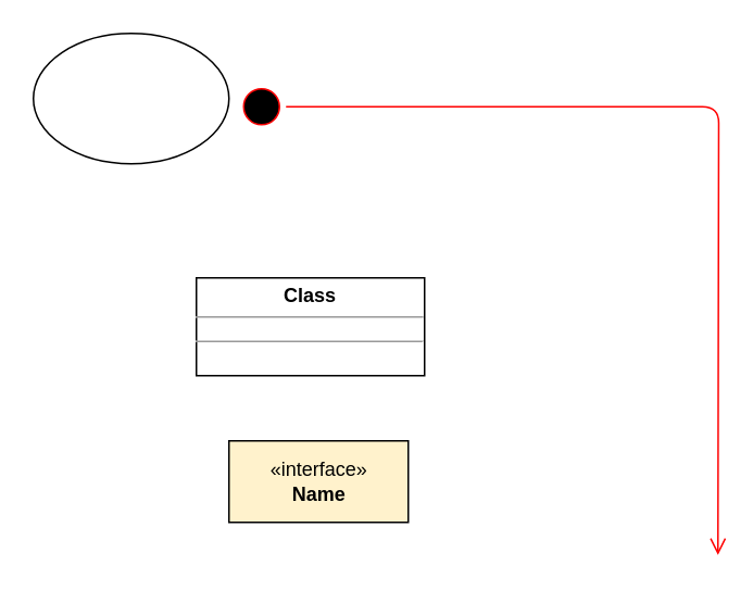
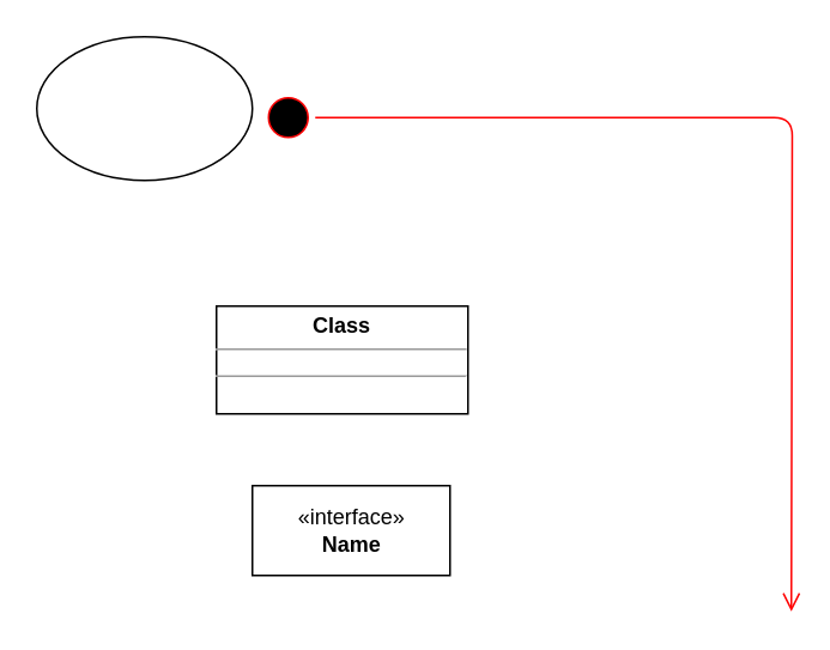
- <mxCell id="3" value="&amp;laquo;interface&amp;raquo;&lt;br&gt;&lt;b&gt;Name&lt;/b&gt;" style="html=1;fillColor=#fff2cc;" parent="1" vertex="1"><mxGeometry x="140" y="270" width="110" height="50" as="geometry" /></mxCell>
+ <mxCell id="3" value="&amp;laquo;interface&amp;raquo;&lt;br&gt;&lt;b&gt;Name&lt;/b&gt;" style="html=1;" parent="1" vertex="1"><mxGeometry x="140" y="270" width="110" height="50" as="geometry" /></mxCell>
